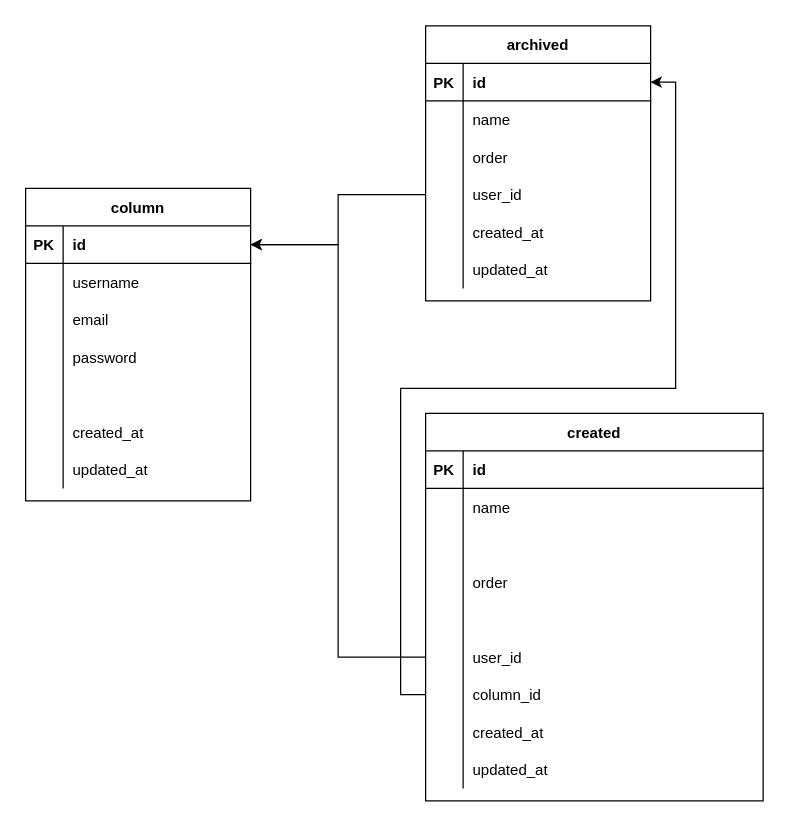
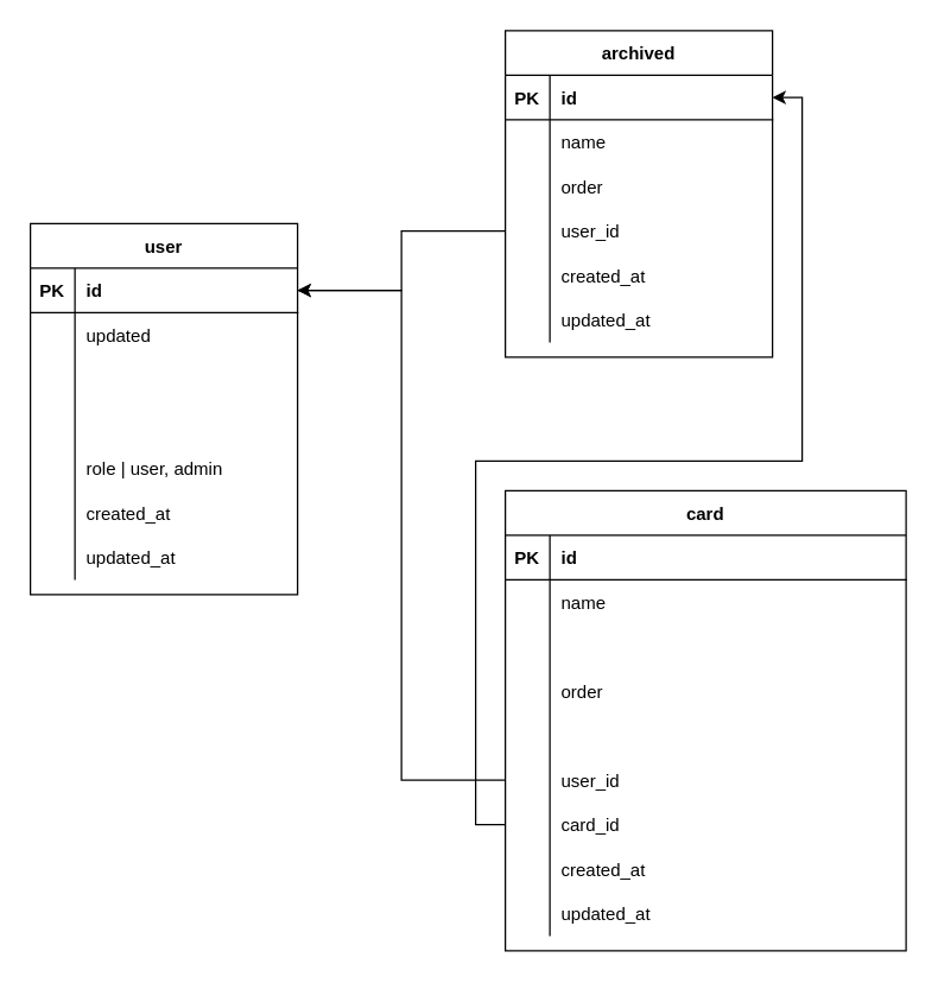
- <mxCell id="47" value="column" style="shape=table;startSize=30;container=1;collapsible=1;childLayout=tableLayout;fixedRows=1;rowLines=0;fontStyle=1;align=center;resizeLast=1;" parent="1" vertex="1"><mxGeometry x="20" y="150" width="180" height="250" as="geometry" /></mxCell>
+ <mxCell id="47" value="user" style="shape=table;startSize=30;container=1;collapsible=1;childLayout=tableLayout;fixedRows=1;rowLines=0;fontStyle=1;align=center;resizeLast=1;" parent="1" vertex="1"><mxGeometry x="20" y="150" width="180" height="250" as="geometry" /></mxCell>
- <mxCell id="53" value="username" style="shape=partialRectangle;connectable=0;fillColor=none;top=0;left=0;bottom=0;right=0;align=left;spacingLeft=6;overflow=hidden;" parent="51" vertex="1"><mxGeometry x="30" width="150" height="30" as="geometry" /></mxCell>
+ <mxCell id="53" value="updated" style="shape=partialRectangle;connectable=0;fillColor=none;top=0;left=0;bottom=0;right=0;align=left;spacingLeft=6;overflow=hidden;" parent="51" vertex="1"><mxGeometry x="30" width="150" height="30" as="geometry" /></mxCell>
- <mxCell id="56" value="email" style="shape=partialRectangle;connectable=0;fillColor=none;top=0;left=0;bottom=0;right=0;align=left;spacingLeft=6;overflow=hidden;" parent="54" vertex="1"><mxGeometry x="30" width="150" height="30" as="geometry" /></mxCell>
- <mxCell id="59" value="password" style="shape=partialRectangle;connectable=0;fillColor=none;top=0;left=0;bottom=0;right=0;align=left;spacingLeft=6;overflow=hidden;" parent="57" vertex="1"><mxGeometry x="30" width="150" height="30" as="geometry" /></mxCell>
+ <mxCell id="62" value="role | user, admin" style="shape=partialRectangle;connectable=0;fillColor=none;top=0;left=0;bottom=0;right=0;align=left;spacingLeft=6;overflow=hidden;" parent="60" vertex="1"><mxGeometry x="30" width="150" height="30" as="geometry" /></mxCell>
- <mxCell id="21" value="created" style="shape=table;startSize=30;container=1;collapsible=1;childLayout=tableLayout;fixedRows=1;rowLines=0;fontStyle=1;align=center;resizeLast=1;" parent="1" vertex="1"><mxGeometry x="340" y="330" width="270" height="310" as="geometry" /></mxCell>
+ <mxCell id="21" value="card" style="shape=table;startSize=30;container=1;collapsible=1;childLayout=tableLayout;fixedRows=1;rowLines=0;fontStyle=1;align=center;resizeLast=1;" parent="1" vertex="1"><mxGeometry x="340" y="330" width="270" height="310" as="geometry" /></mxCell>
- <mxCell id="40" value="column_id" style="shape=partialRectangle;connectable=0;fillColor=none;top=0;left=0;bottom=0;right=0;align=left;spacingLeft=6;overflow=hidden;" parent="38" vertex="1"><mxGeometry x="30" width="240" height="30" as="geometry" /></mxCell>
+ <mxCell id="40" value="card_id" style="shape=partialRectangle;connectable=0;fillColor=none;top=0;left=0;bottom=0;right=0;align=left;spacingLeft=6;overflow=hidden;" parent="38" vertex="1"><mxGeometry x="30" width="240" height="30" as="geometry" /></mxCell>
